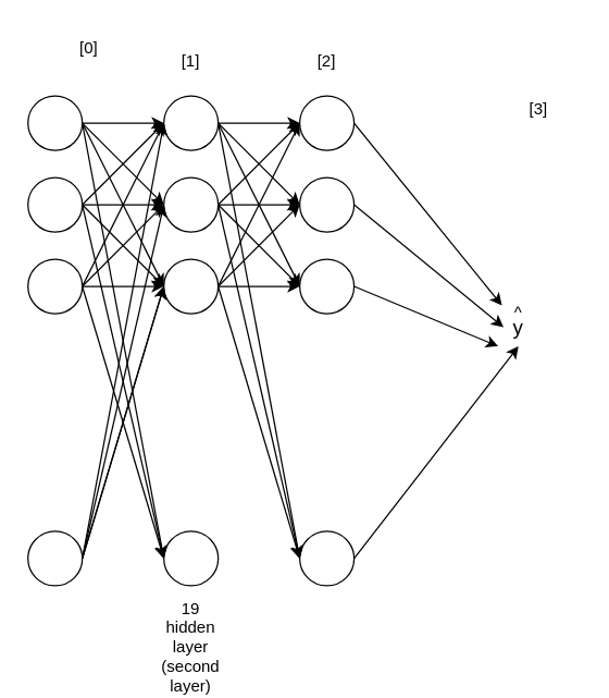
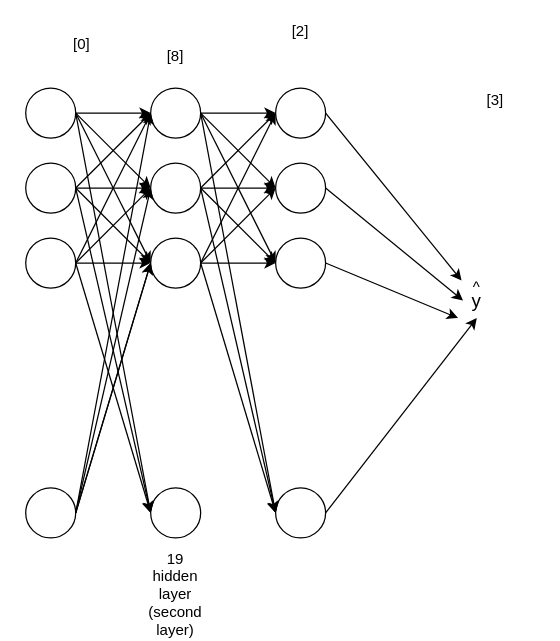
- <mxCell id="48" value="[1]" style="text;html=1;align=center;verticalAlign=middle;whiteSpace=wrap;rounded=0;" vertex="1" parent="1"><mxGeometry x="110" y="30" width="60" height="30" as="geometry" /></mxCell>
+ <mxCell id="48" value="[8]" style="text;html=1;align=center;verticalAlign=middle;whiteSpace=wrap;rounded=0;" vertex="1" parent="1"><mxGeometry x="110" y="30" width="60" height="30" as="geometry" /></mxCell>
- <mxCell id="49" value="[2]" style="text;html=1;align=center;verticalAlign=middle;whiteSpace=wrap;rounded=0;" vertex="1" parent="1"><mxGeometry x="210" y="30" width="60" height="30" as="geometry" /></mxCell>
+ <mxCell id="49" value="[2]" style="text;html=1;align=center;verticalAlign=middle;whiteSpace=wrap;rounded=0;" vertex="1" parent="1"><mxGeometry x="210" y="10" width="60" height="30" as="geometry" /></mxCell>
